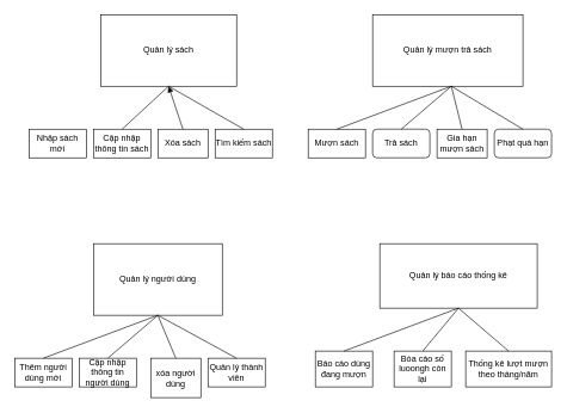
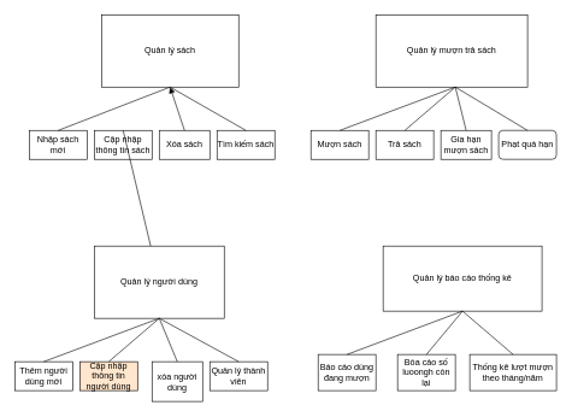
- <mxCell id="11" value="" style="endArrow=none;html=1;rounded=0;entryX=0.5;entryY=1;entryDx=0;entryDy=0;exitX=0.5;exitY=0;exitDx=0;exitDy=0;exitPerimeter=0;" edge="1" parent="1" source="7" target="2"><mxGeometry width="50" height="50" relative="1" as="geometry"><mxPoint x="290" y="370" as="sourcePoint" /><mxPoint x="340" y="320" as="targetPoint" /></mxGeometry></mxCell>
+ <mxCell id="11" value="" style="endArrow=none;html=1;rounded=0;exitX=0.5;exitY=0;exitDx=0;exitDy=0;exitPerimeter=0;" edge="1" parent="1" source="7" target="3"><mxGeometry width="50" height="50" relative="1" as="geometry"><mxPoint x="290" y="370" as="sourcePoint" /><mxPoint x="340" y="320" as="targetPoint" /></mxGeometry></mxCell>
+ <mxCell id="10" value="" style="endArrow=none;html=1;rounded=0;entryX=0.5;entryY=1;entryDx=0;entryDy=0;exitX=0.5;exitY=0;exitDx=0;exitDy=0;" edge="1" parent="1" source="6" target="2"><mxGeometry width="50" height="50" relative="1" as="geometry"><mxPoint x="290" y="370" as="sourcePoint" /><mxPoint x="340" y="320" as="targetPoint" /></mxGeometry></mxCell>
- <mxCell id="23" value="Trả sách" style="whiteSpace=wrap;html=1;points=[[0,0,0,0,0],[0,0.25,0,0,0],[0,0.5,0,0,0],[0,0.75,0,0,0],[0,1,0,0,0],[0.25,0,0,0,0],[0.25,1,0,0,0],[0.5,0,0,0,0],[0.5,1,0,0,0],[0.75,0,0,0,0],[0.75,1,0,0,0],[1,0,0,0,0],[1,0.25,0,0,0],[1,0.5,0,0,0],[1,0.75,0,0,0],[1,1,0,0,0]];rounded=1;" vertex="1" parent="1"><mxGeometry x="520" y="180" width="80" height="40" as="geometry" /></mxCell>
+ <mxCell id="23" value="Trả sách" style="rounded=0;whiteSpace=wrap;html=1;points=[[0,0,0,0,0],[0,0.25,0,0,0],[0,0.5,0,0,0],[0,0.75,0,0,0],[0,1,0,0,0],[0.25,0,0,0,0],[0.25,1,0,0,0],[0.5,0,0,0,0],[0.5,1,0,0,0],[0.75,0,0,0,0],[0.75,1,0,0,0],[1,0,0,0,0],[1,0.25,0,0,0],[1,0.5,0,0,0],[1,0.75,0,0,0],[1,1,0,0,0]];" vertex="1" parent="1"><mxGeometry x="520" y="180" width="80" height="40" as="geometry" /></mxCell>
- <mxCell id="15" value="Cập nhập thông tin người dùng" style="rounded=0;whiteSpace=wrap;html=1;points=[[0,0,0,0,0],[0,0.25,0,0,0],[0,0.5,0,0,0],[0,0.75,0,0,0],[0,1,0,0,0],[0.25,0,0,0,0],[0.25,1,0,0,0],[0.5,0,0,0,0],[0.5,1,0,0,0],[0.75,0,0,0,0],[0.75,1,0,0,0],[1,0,0,0,0],[1,0.25,0,0,0],[1,0.5,0,0,0],[1,0.75,0,0,0],[1,1,0,0,0]];" vertex="1" parent="1"><mxGeometry x="110" y="500" width="80" height="40" as="geometry" /></mxCell>
+ <mxCell id="15" value="Cập nhập thông tin người dùng" style="rounded=0;whiteSpace=wrap;html=1;points=[[0,0,0,0,0],[0,0.25,0,0,0],[0,0.5,0,0,0],[0,0.75,0,0,0],[0,1,0,0,0],[0.25,0,0,0,0],[0.25,1,0,0,0],[0.5,0,0,0,0],[0.5,1,0,0,0],[0.75,0,0,0,0],[0.75,1,0,0,0],[1,0,0,0,0],[1,0.25,0,0,0],[1,0.5,0,0,0],[1,0.75,0,0,0],[1,1,0,0,0]];fillColor=#ffe6cc;" vertex="1" parent="1"><mxGeometry x="110" y="500" width="80" height="40" as="geometry" /></mxCell>
